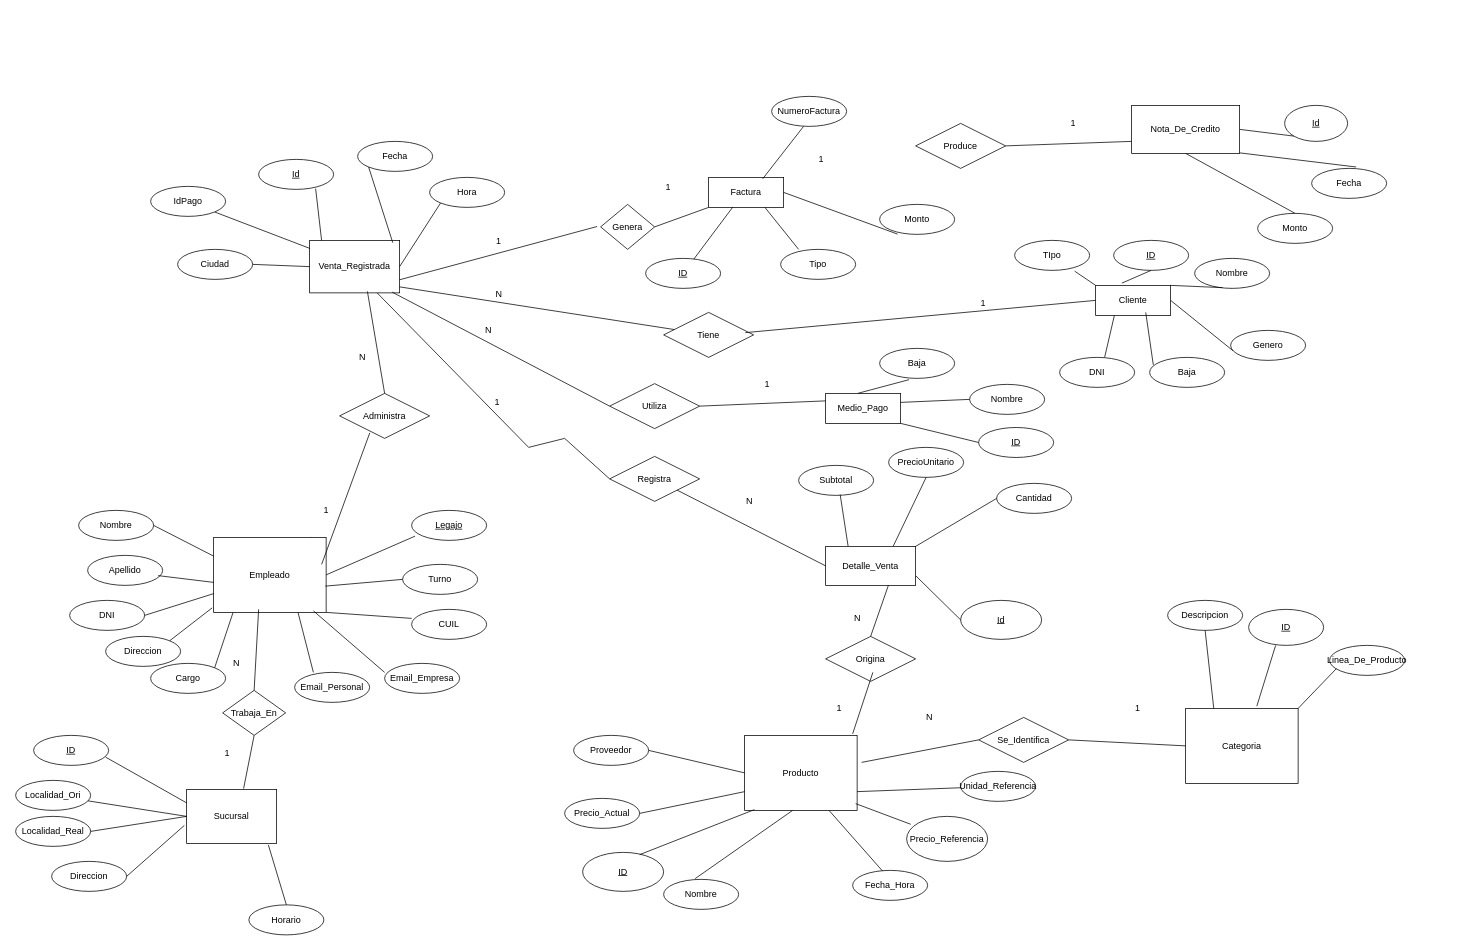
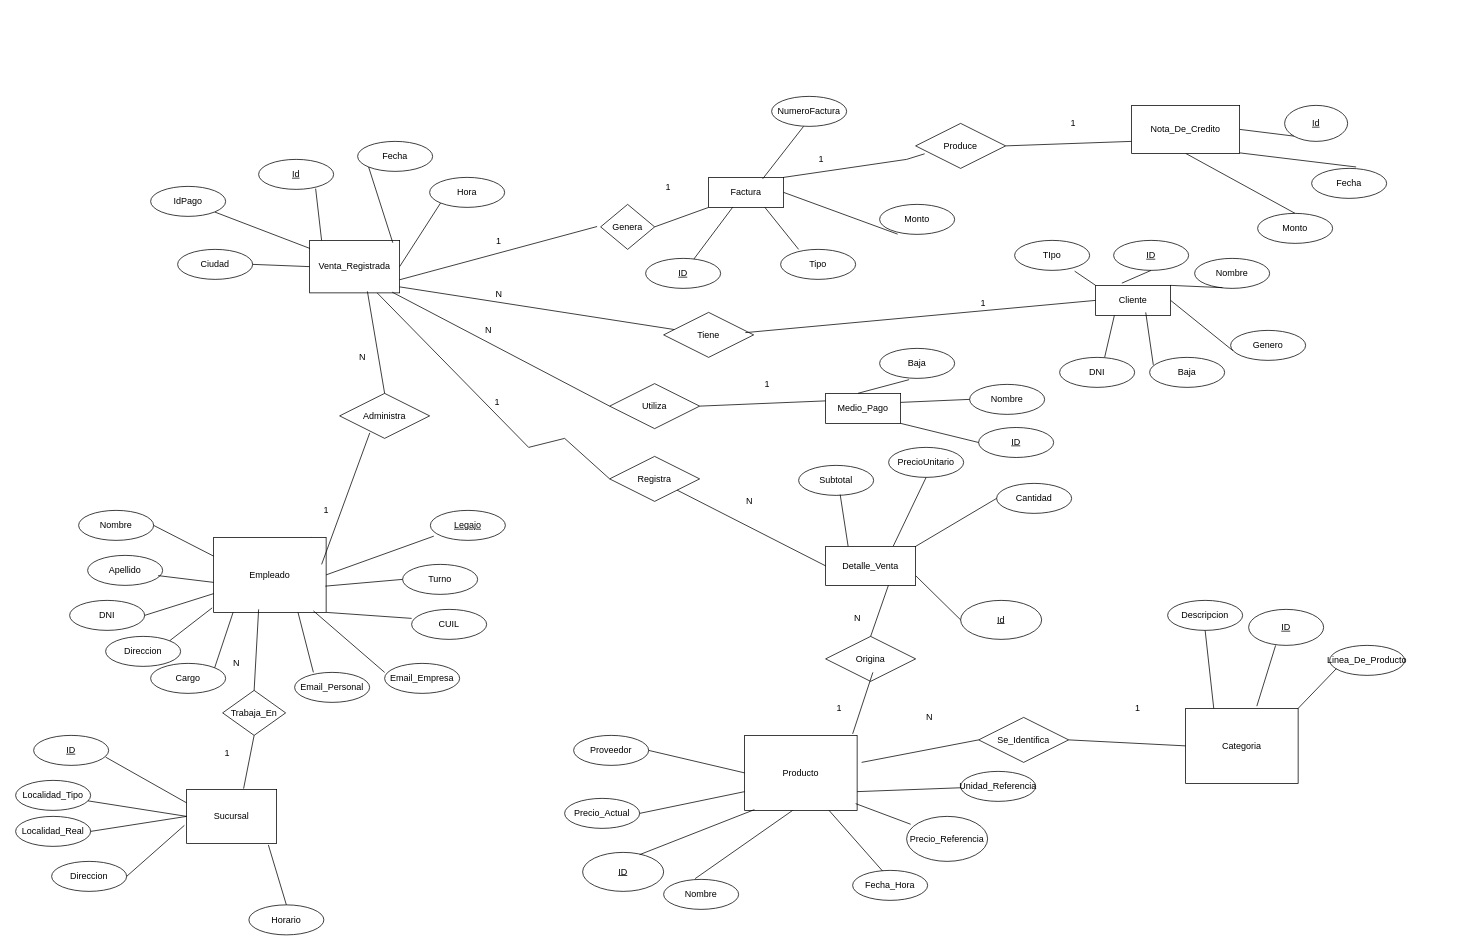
+ <mxCell id="138" value="" style="endArrow=none;html=1;rounded=0;exitX=1;exitY=0;exitDx=0;exitDy=0;entryX=0.1;entryY=0.676;entryDx=0;entryDy=0;entryPerimeter=0;" edge="1" parent="1" source="74" target="147"><mxGeometry width="50" height="50" relative="1" as="geometry"><mxPoint x="1076" y="209" as="sourcePoint" /><mxPoint x="1240" y="204" as="targetPoint" /><Array as="points"><mxPoint x="1208" y="212" /></Array></mxGeometry></mxCell>
- <mxCell id="157" value="Legajo" style="ellipse;whiteSpace=wrap;html=1;align=center;fontStyle=4;" vertex="1" parent="1"><mxGeometry x="548" y="680" width="100" height="40" as="geometry" /></mxCell>
+ <mxCell id="157" value="Legajo" style="ellipse;whiteSpace=wrap;html=1;align=center;fontStyle=4;" vertex="1" parent="1"><mxGeometry x="573" y="680" width="100" height="40" as="geometry" /></mxCell>
- <mxCell id="65" value="Localidad_Ori" style="ellipse;whiteSpace=wrap;html=1;align=center;" vertex="1" parent="1"><mxGeometry x="20" y="1040" width="100" height="40" as="geometry" /></mxCell>
+ <mxCell id="65" value="Localidad_Tipo" style="ellipse;whiteSpace=wrap;html=1;align=center;" vertex="1" parent="1"><mxGeometry x="20" y="1040" width="100" height="40" as="geometry" /></mxCell>
